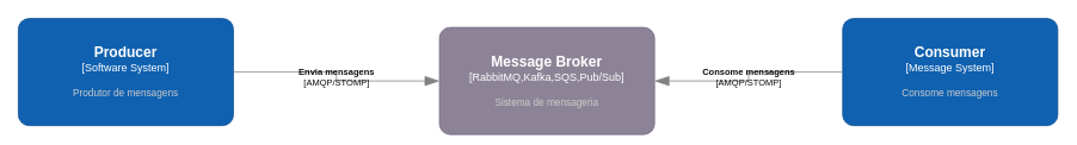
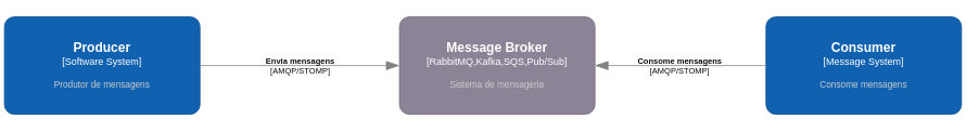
- <mxCell id="2" value="&lt;font style=&quot;font-size: 16px&quot;&gt;&lt;b&gt;Producer&lt;/b&gt;&lt;/font&gt;&lt;div&gt;[Software System]&lt;/div&gt;&lt;br&gt;&lt;div&gt;&lt;font style=&quot;font-size: 11px&quot;&gt;&lt;font color=&quot;#cccccc&quot;&gt;Produtor de mensagens&lt;/font&gt;&lt;/div&gt;" style="rounded=1;whiteSpace=wrap;html=1;labelBackgroundColor=none;fillColor=#1061B0;fontColor=#ffffff;align=center;arcSize=10;strokeColor=#0D5091;metaEdit=1;resizable=0;points=[[0.25,0,0],[0.5,0,0],[0.75,0,0],[1,0.25,0],[1,0.5,0],[1,0.75,0],[0.75,1,0],[0.5,1,0],[0.25,1,0],[0,0.75,0],[0,0.5,0],[0,0.25,0]];" vertex="1" parent="1"><mxGeometry x="20" y="20" width="240" height="120" as="geometry" /></mxCell>
+ <mxCell id="2" value="&lt;font style=&quot;font-size: 16px&quot;&gt;&lt;b&gt;Producer&lt;/b&gt;&lt;/font&gt;&lt;div&gt;[Software System]&lt;/div&gt;&lt;br&gt;&lt;div&gt;&lt;font style=&quot;font-size: 11px&quot;&gt;&lt;font color=&quot;#cccccc&quot;&gt;Produtor de mensagens&lt;/font&gt;&lt;/div&gt;" style="rounded=1;whiteSpace=wrap;html=1;labelBackgroundColor=none;fillColor=#1061B0;fontColor=#ffffff;align=center;arcSize=10;strokeColor=#0D5091;metaEdit=1;resizable=0;points=[[0.25,0,0],[0.5,0,0],[0.75,0,0],[1,0.25,0],[1,0.5,0],[1,0.75,0],[0.75,1,0],[0.5,1,0],[0.25,1,0],[0,0.75,0],[0,0.5,0],[0,0.25,0]];" vertex="1" parent="1"><mxGeometry x="5" y="20" width="240" height="120" as="geometry" /></mxCell>
- <mxCell id="4" value="&lt;font style=&quot;font-size: 16px&quot;&gt;&lt;b&gt;Message Broker&lt;/b&gt;&lt;/font&gt;&lt;div&gt;[RabbitMQ,Kafka,SQS,Pub/Sub]&lt;/div&gt;&lt;br&gt;&lt;div&gt;&lt;font style=&quot;font-size: 11px&quot;&gt;&lt;font color=&quot;#cccccc&quot;&gt;Sistema de mensageria&lt;/font&gt;&lt;/div&gt;" style="rounded=1;whiteSpace=wrap;html=1;labelBackgroundColor=none;fillColor=#8C8496;fontColor=#ffffff;align=center;arcSize=10;strokeColor=#736782;metaEdit=1;resizable=0;points=[[0.25,0,0],[0.5,0,0],[0.75,0,0],[1,0.25,0],[1,0.5,0],[1,0.75,0],[0.75,1,0],[0.5,1,0],[0.25,1,0],[0,0.75,0],[0,0.5,0],[0,0.25,0]];" vertex="1" parent="1"><mxGeometry x="490" y="30" width="240" height="120" as="geometry" /></mxCell>
+ <mxCell id="4" value="&lt;font style=&quot;font-size: 16px&quot;&gt;&lt;b&gt;Message Broker&lt;/b&gt;&lt;/font&gt;&lt;div&gt;[RabbitMQ,Kafka,SQS,Pub/Sub]&lt;/div&gt;&lt;br&gt;&lt;div&gt;&lt;font style=&quot;font-size: 11px&quot;&gt;&lt;font color=&quot;#cccccc&quot;&gt;Sistema de mensageria&lt;/font&gt;&lt;/div&gt;" style="rounded=1;whiteSpace=wrap;html=1;labelBackgroundColor=none;fillColor=#8C8496;fontColor=#ffffff;align=center;arcSize=10;strokeColor=#736782;metaEdit=1;resizable=0;points=[[0.25,0,0],[0.5,0,0],[0.75,0,0],[1,0.25,0],[1,0.5,0],[1,0.75,0],[0.75,1,0],[0.5,1,0],[0.25,1,0],[0,0.75,0],[0,0.5,0],[0,0.25,0]];" vertex="1" parent="1"><mxGeometry x="490" y="20" width="240" height="120" as="geometry" /></mxCell>
